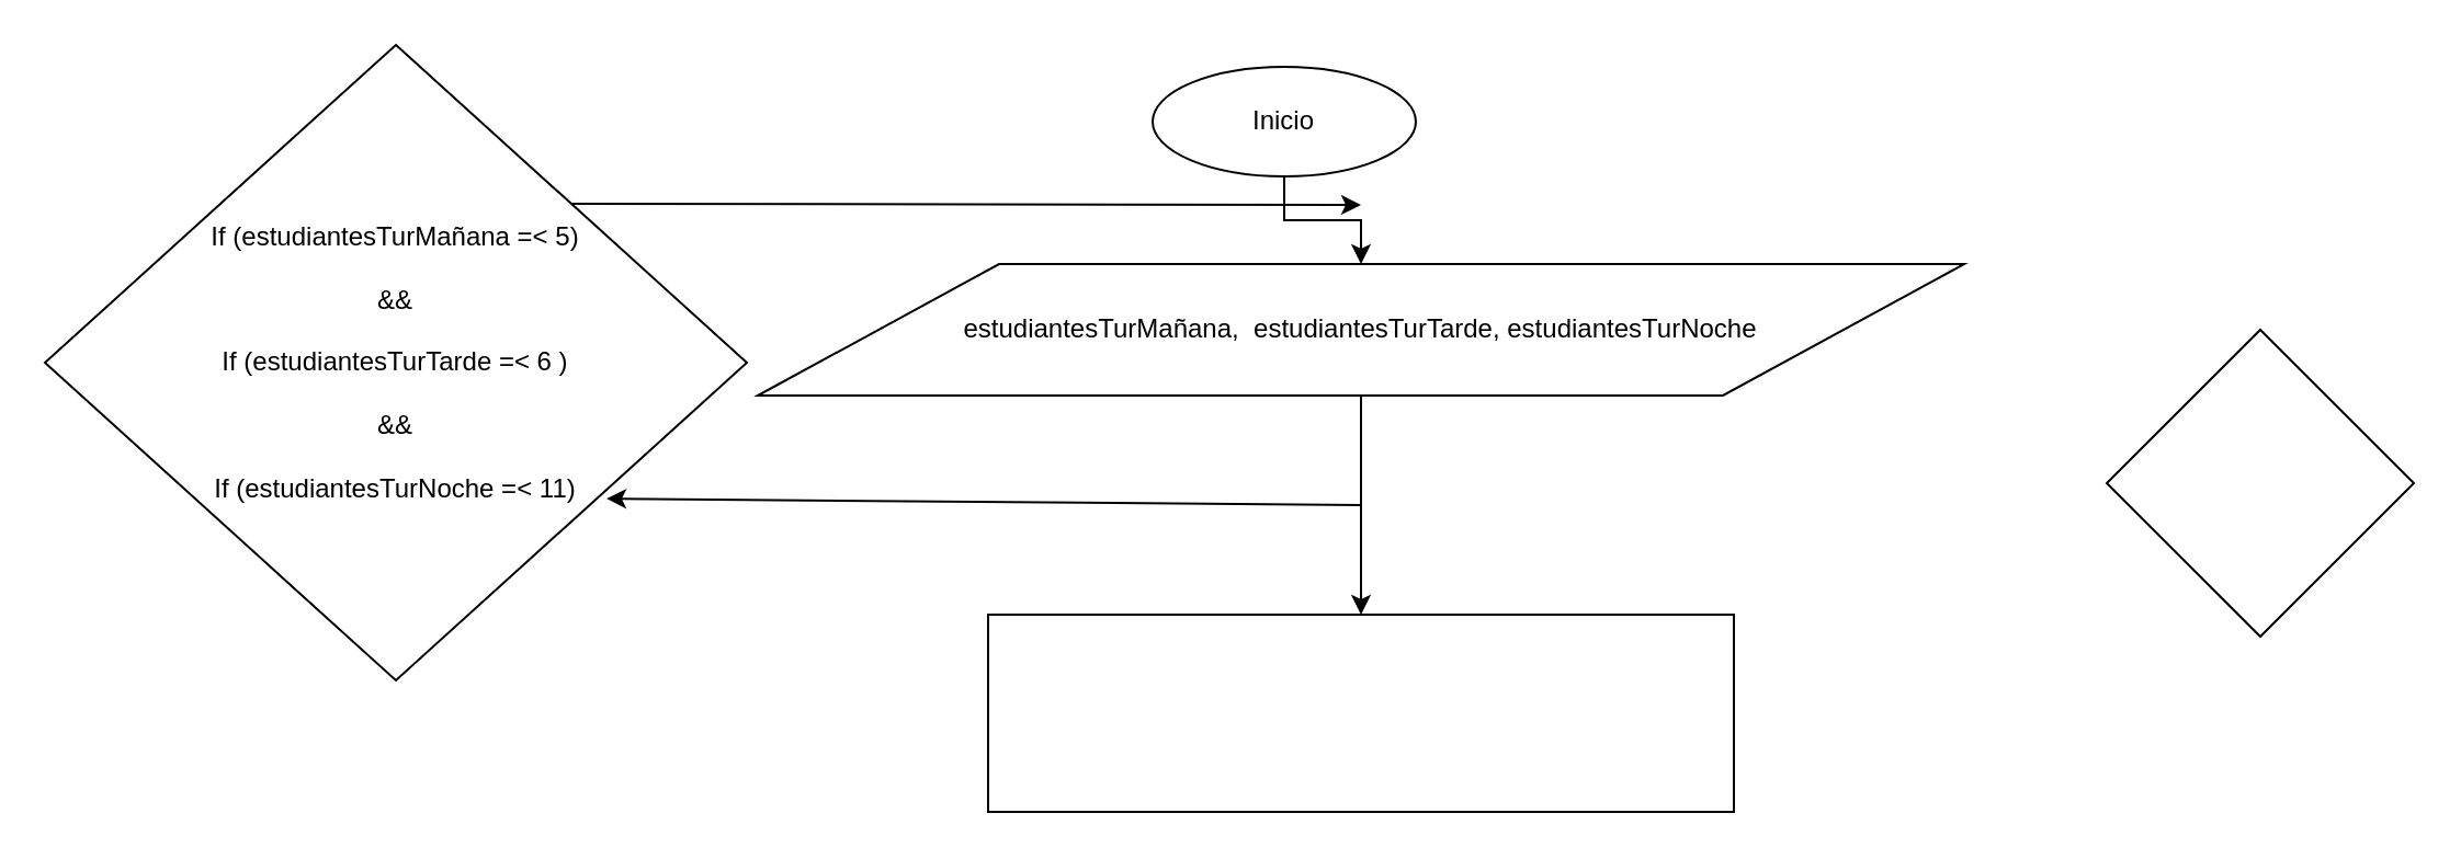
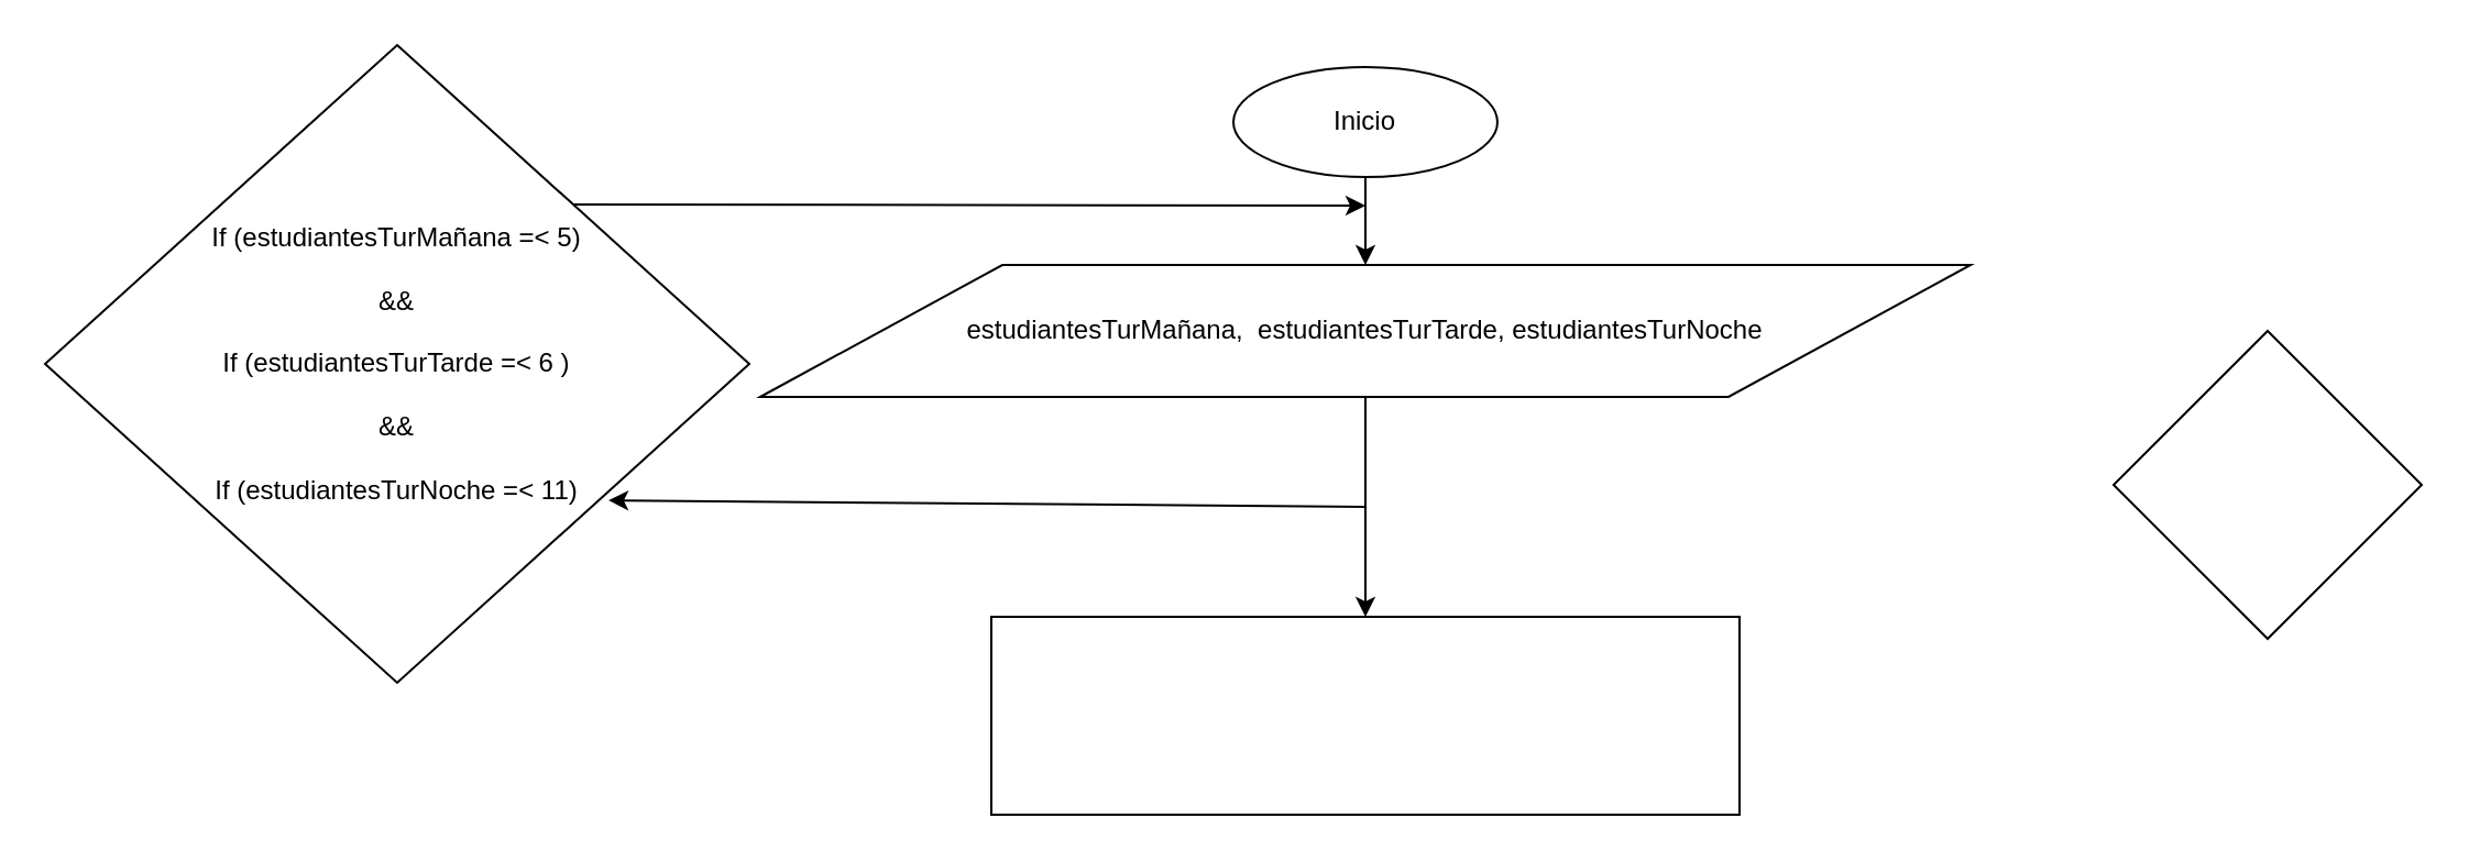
- <mxCell id="3" value="Inicio" style="ellipse;whiteSpace=wrap;html=1;" parent="1" vertex="1"><mxGeometry x="525" y="30" width="120" height="50" as="geometry" /></mxCell>
+ <mxCell id="3" value="Inicio" style="ellipse;whiteSpace=wrap;html=1;" parent="1" vertex="1"><mxGeometry x="560" y="30" width="120" height="50" as="geometry" /></mxCell>
